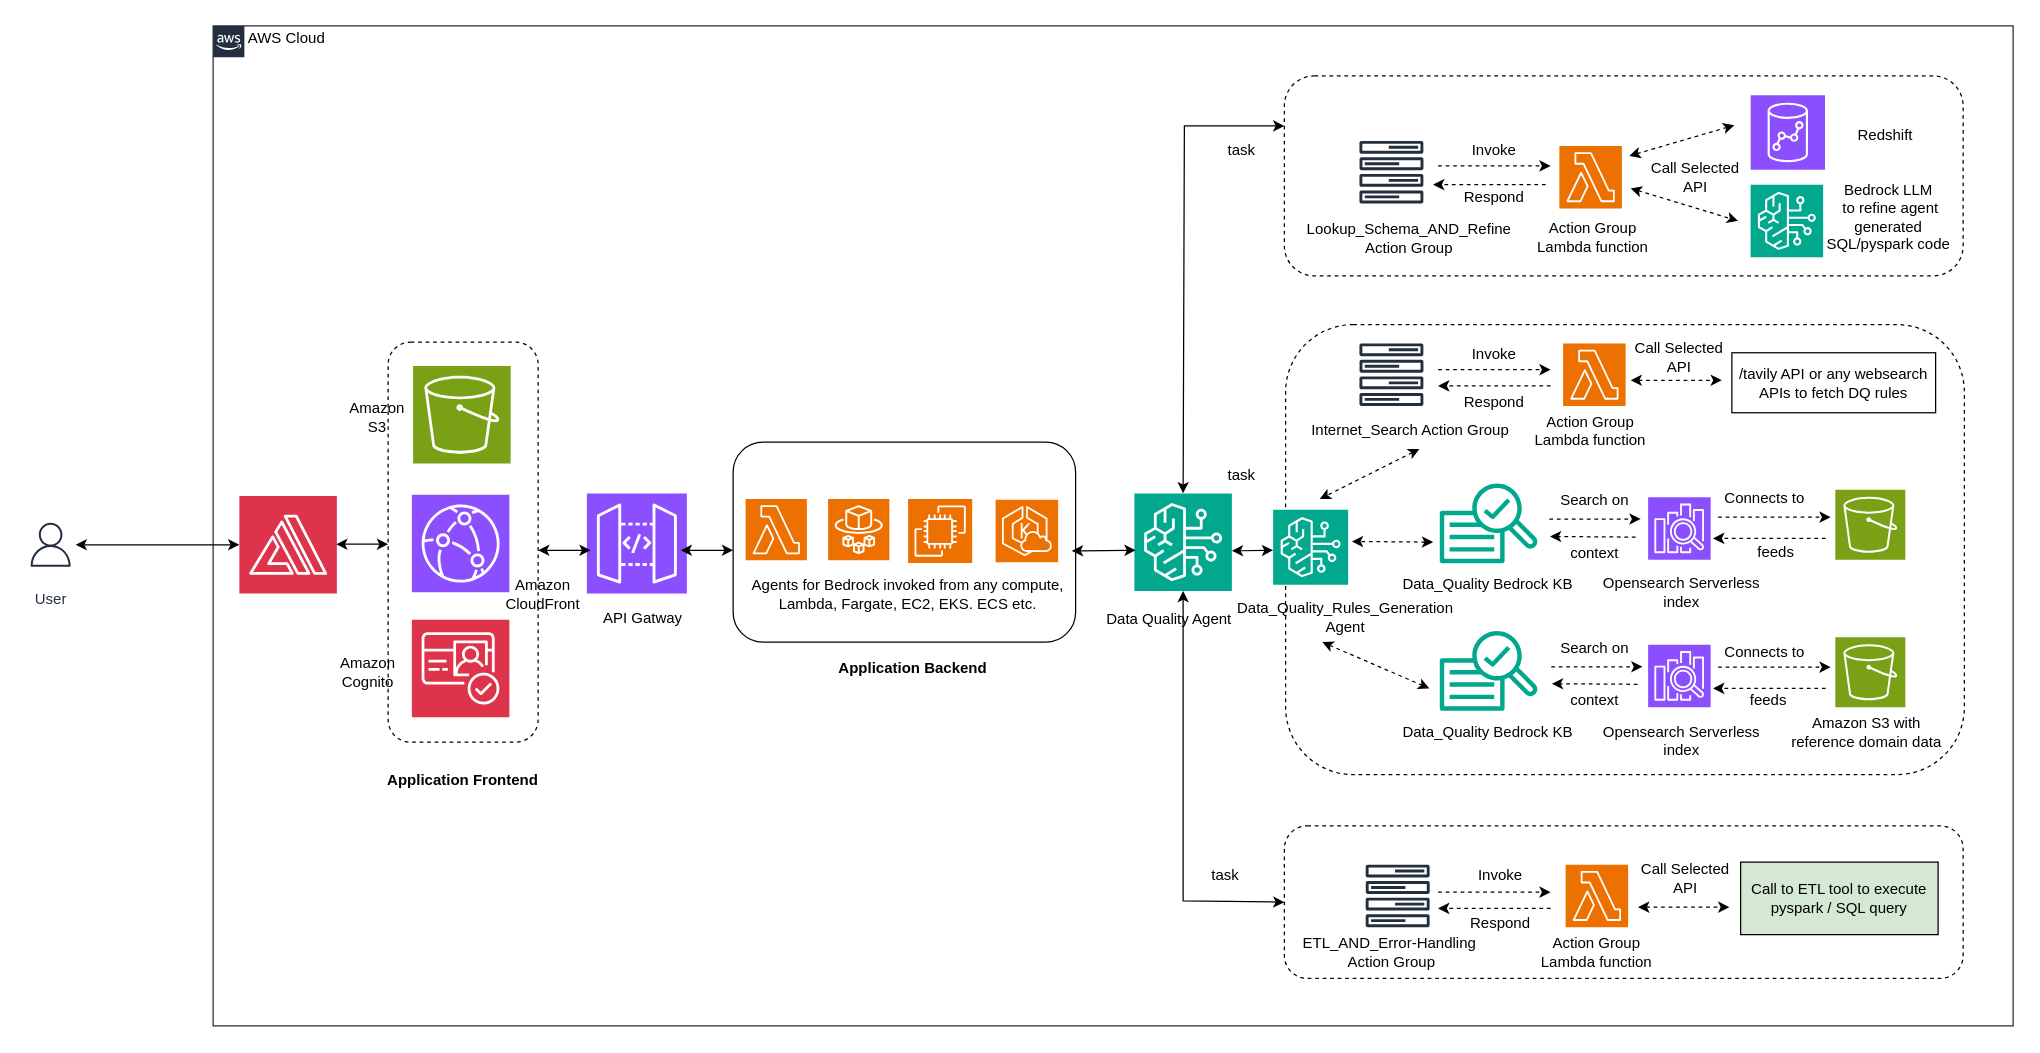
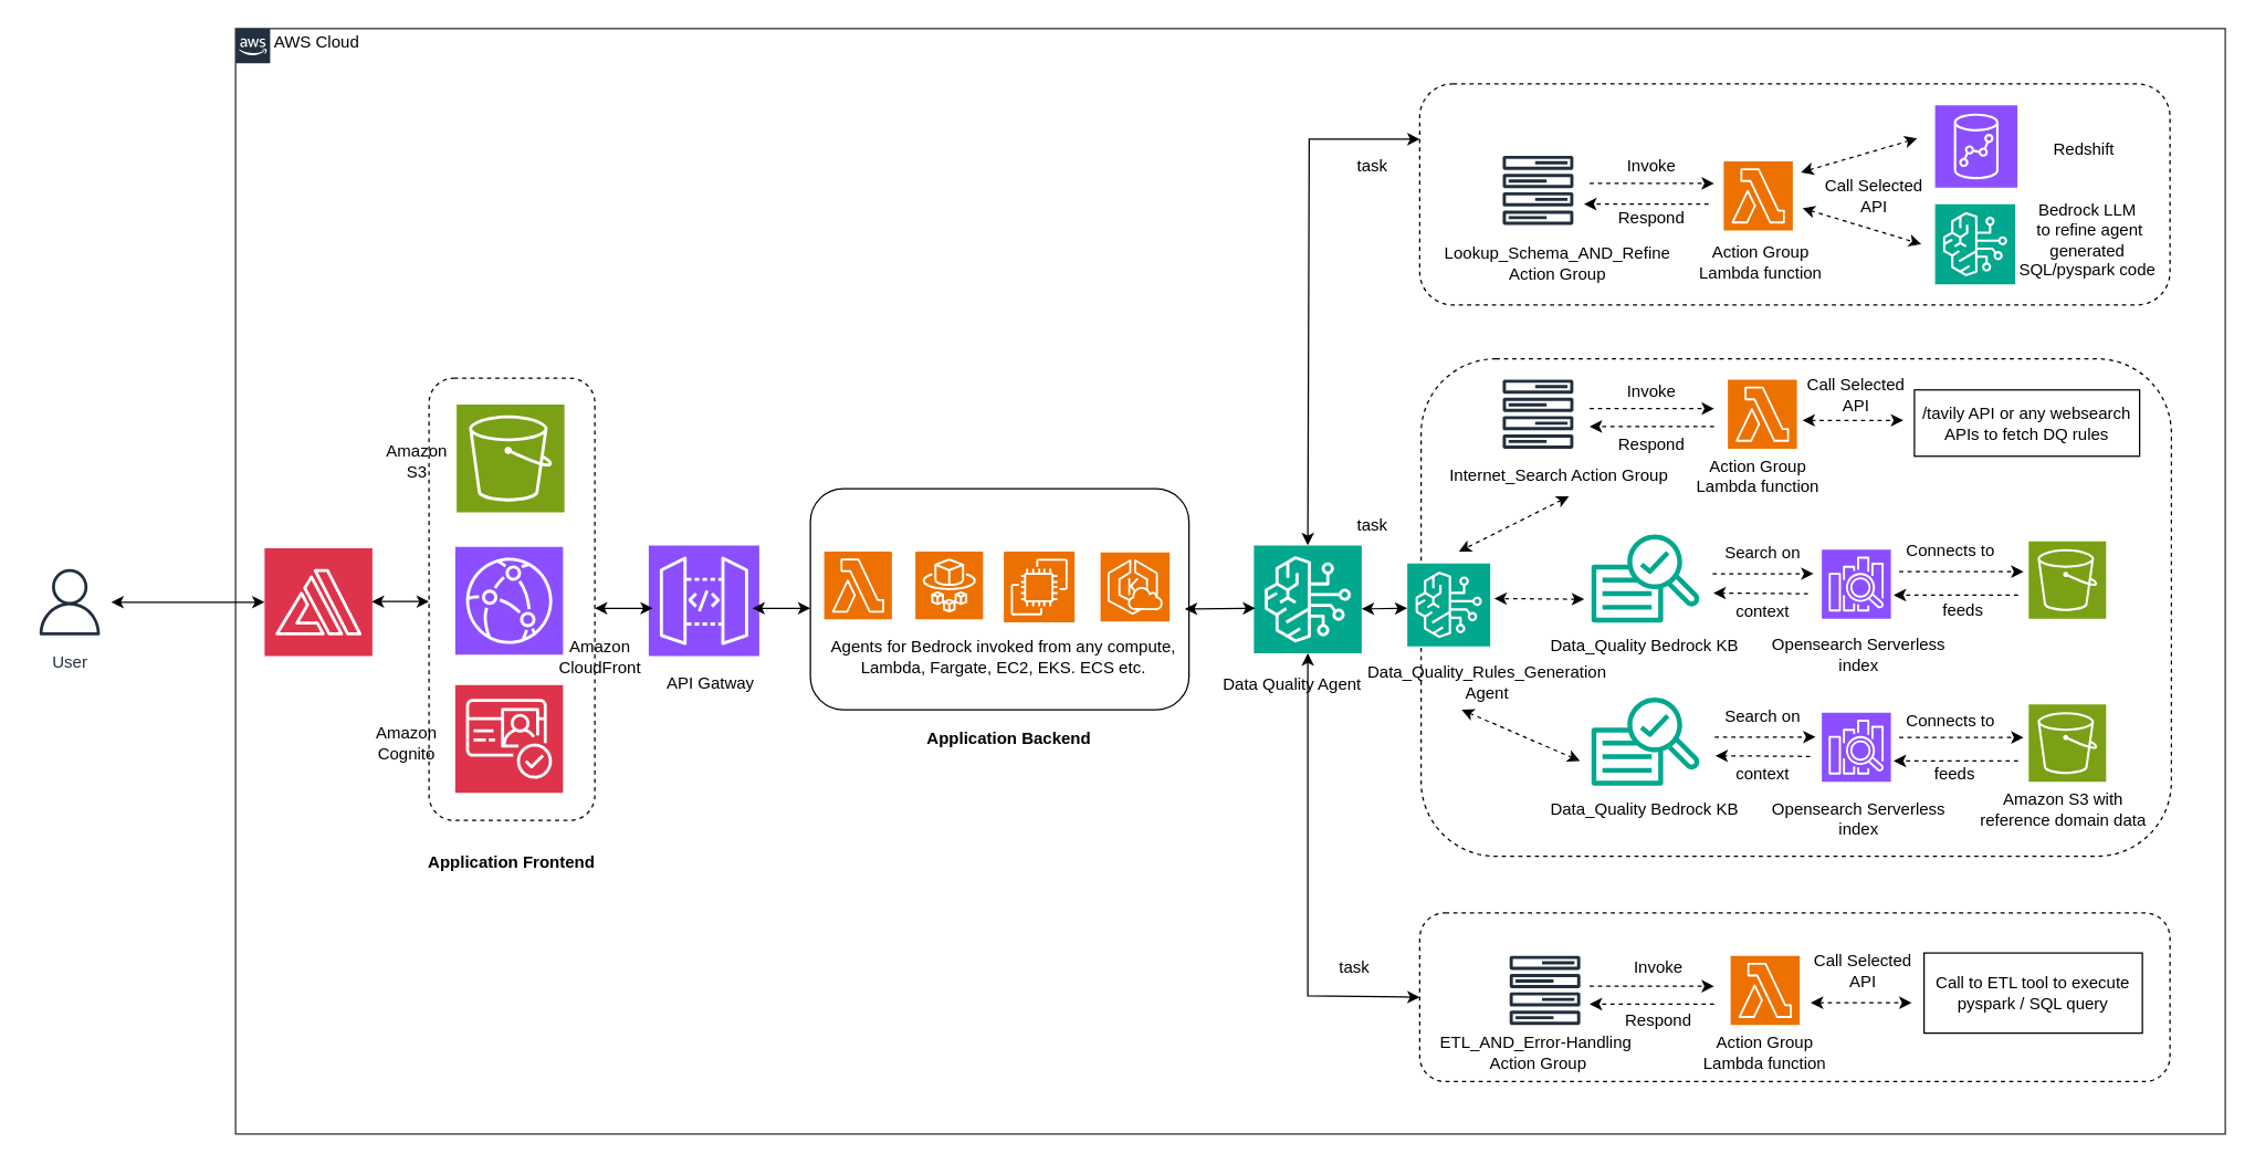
- <mxCell id="106" value="User" style="sketch=0;outlineConnect=0;fontColor=#232F3E;gradientColor=none;strokeColor=#232F3E;fillColor=#ffffff;dashed=0;verticalLabelPosition=bottom;verticalAlign=top;align=center;html=1;fontSize=12;fontStyle=0;aspect=fixed;shape=mxgraph.aws4.resourceIcon;resIcon=mxgraph.aws4.user;" parent="1" vertex="1"><mxGeometry x="20" y="405.13" width="40" height="60" as="geometry" /></mxCell>
+ <mxCell id="106" value="User" style="sketch=0;outlineConnect=0;fontColor=#232F3E;gradientColor=none;strokeColor=#232F3E;fillColor=#ffffff;dashed=0;verticalLabelPosition=bottom;verticalAlign=top;align=center;html=1;fontSize=12;fontStyle=0;aspect=fixed;shape=mxgraph.aws4.resourceIcon;resIcon=mxgraph.aws4.user;" parent="1" vertex="1"><mxGeometry x="20" y="405.13" width="60" height="60" as="geometry" /></mxCell>
- <mxCell id="58" value="Call to ETL tool to execute pyspark / SQL query" style="rounded=0;whiteSpace=wrap;html=1;fillColor=#d5e8d4;" vertex="1" parent="2"><mxGeometry x="1222" y="669" width="158" height="58" as="geometry" /></mxCell>
+ <mxCell id="58" value="Call to ETL tool to execute pyspark / SQL query" style="rounded=0;whiteSpace=wrap;html=1;" vertex="1" parent="2"><mxGeometry x="1222" y="669" width="158" height="58" as="geometry" /></mxCell>
